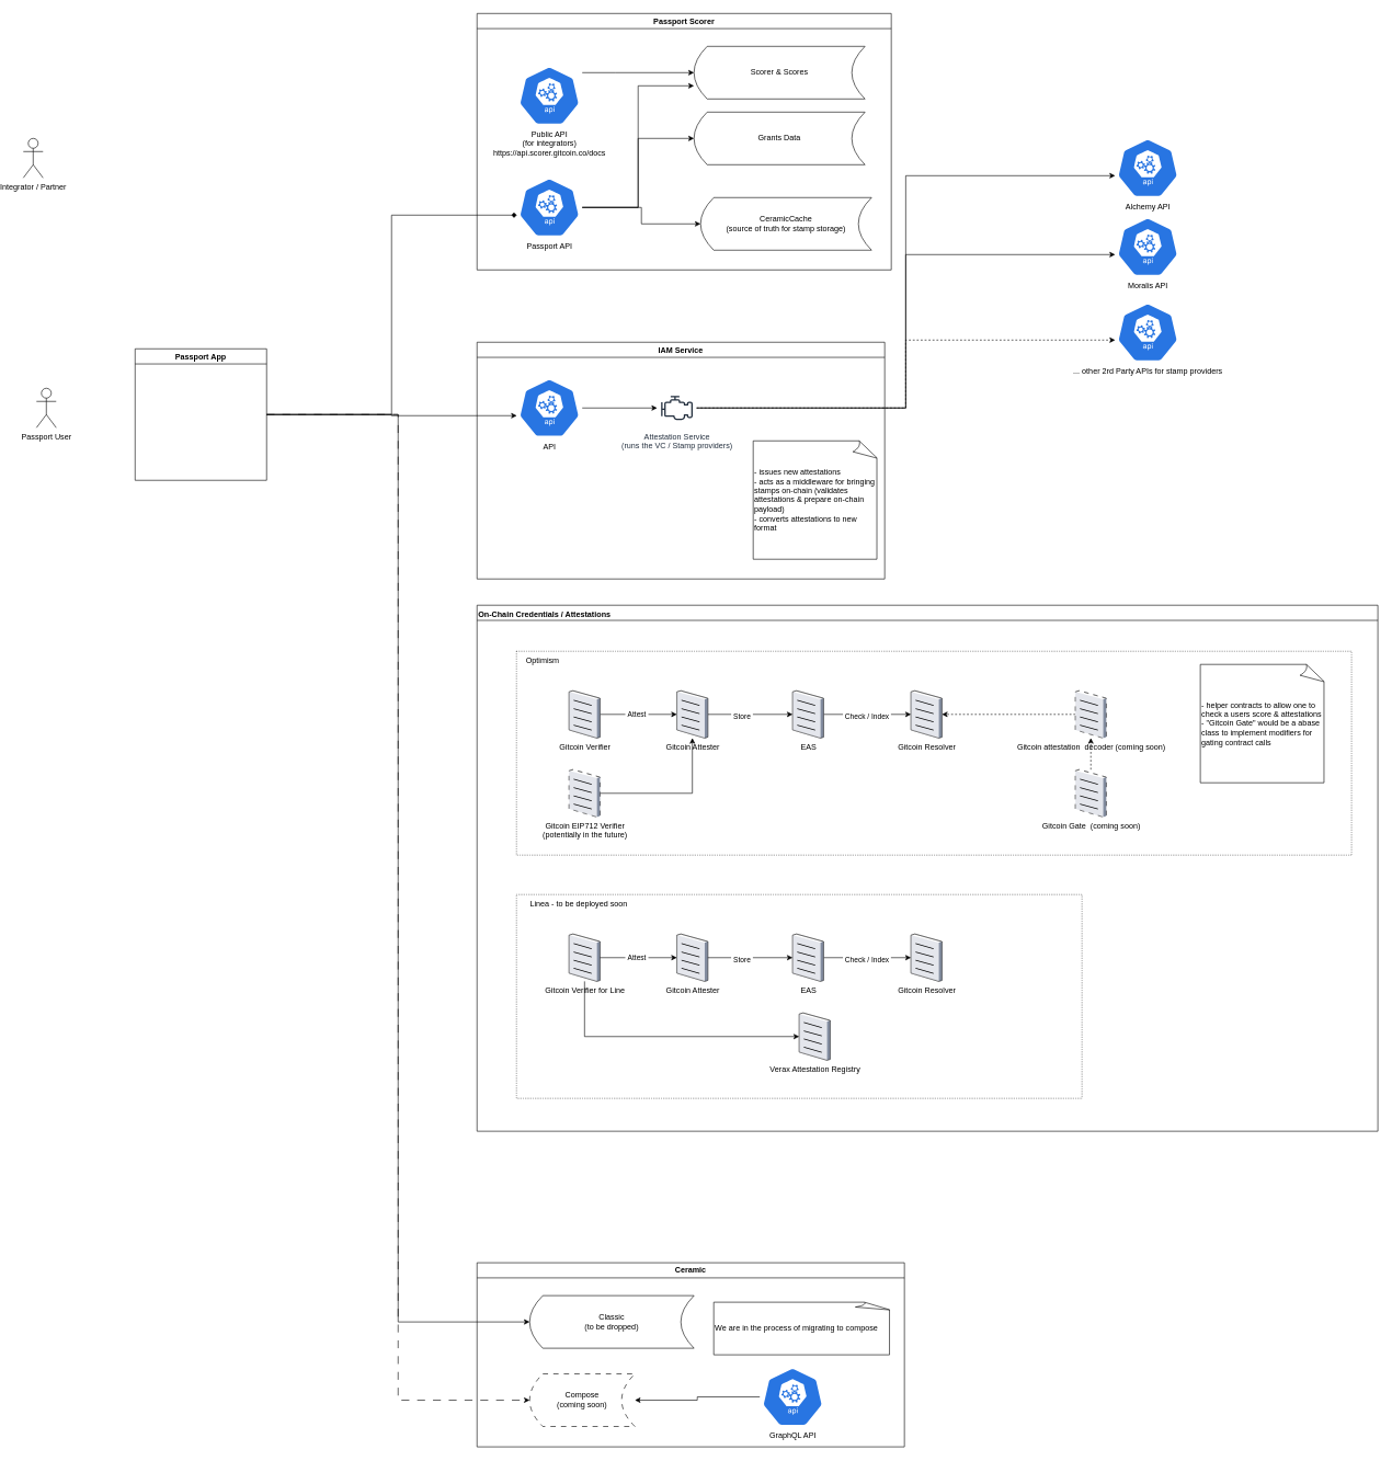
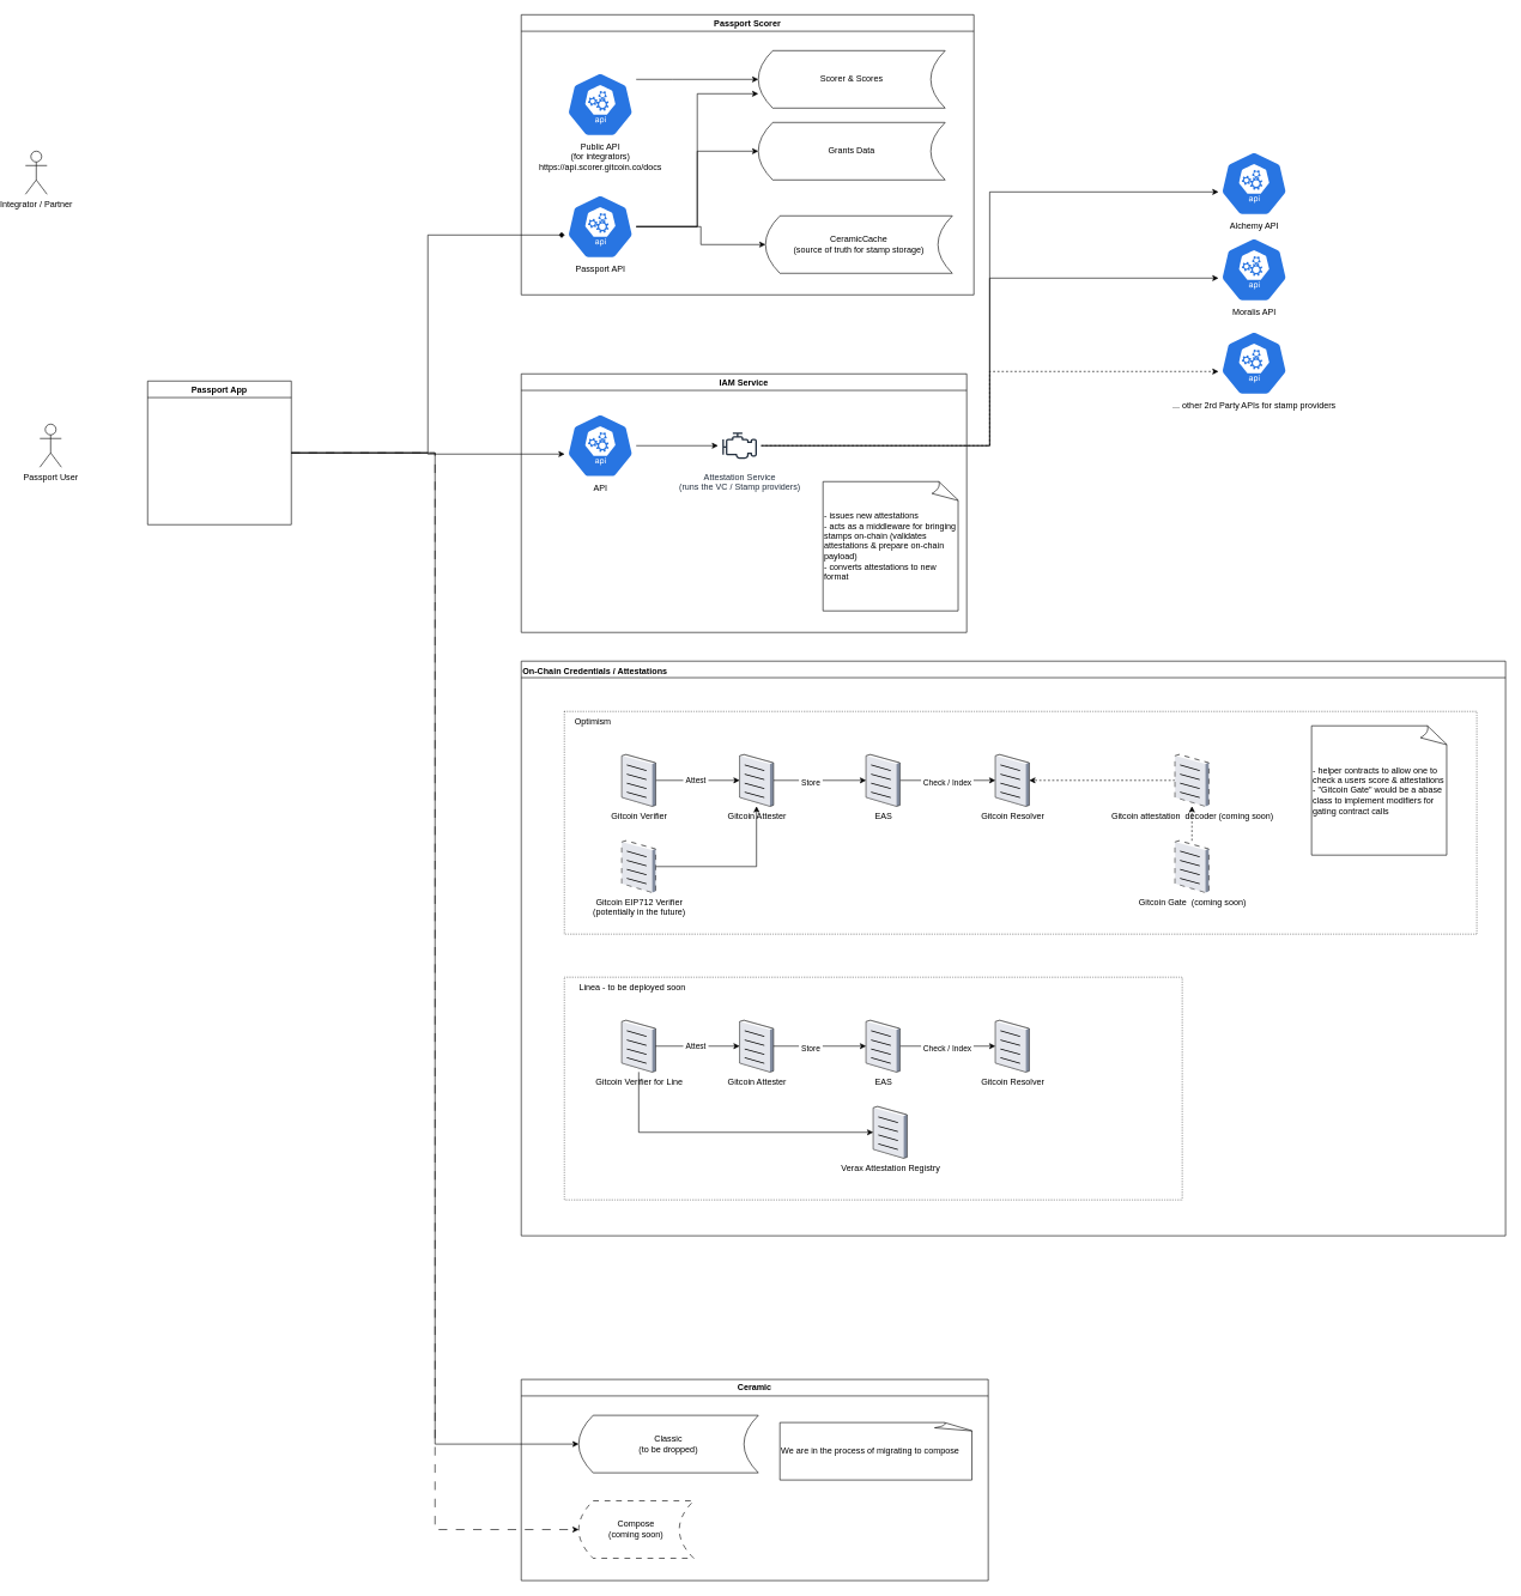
- <mxCell id="60" style="edgeStyle=orthogonalEdgeStyle;rounded=0;orthogonalLoop=1;jettySize=auto;html=1;" edge="1" parent="56" source="61" target="58"><mxGeometry relative="1" as="geometry" /></mxCell>
- <mxCell id="61" value="GraphQL API" style="sketch=0;html=1;dashed=0;whitespace=wrap;fillColor=#2875E2;strokeColor=#ffffff;points=[[0.005,0.63,0],[0.1,0.2,0],[0.9,0.2,0],[0.5,0,0],[0.995,0.63,0],[0.72,0.99,0],[0.5,1,0],[0.28,0.99,0]];verticalLabelPosition=bottom;align=center;verticalAlign=top;shape=mxgraph.kubernetes.icon;prIcon=api" vertex="1" parent="56"><mxGeometry x="430" y="159" width="100" height="90" as="geometry" /></mxCell>
